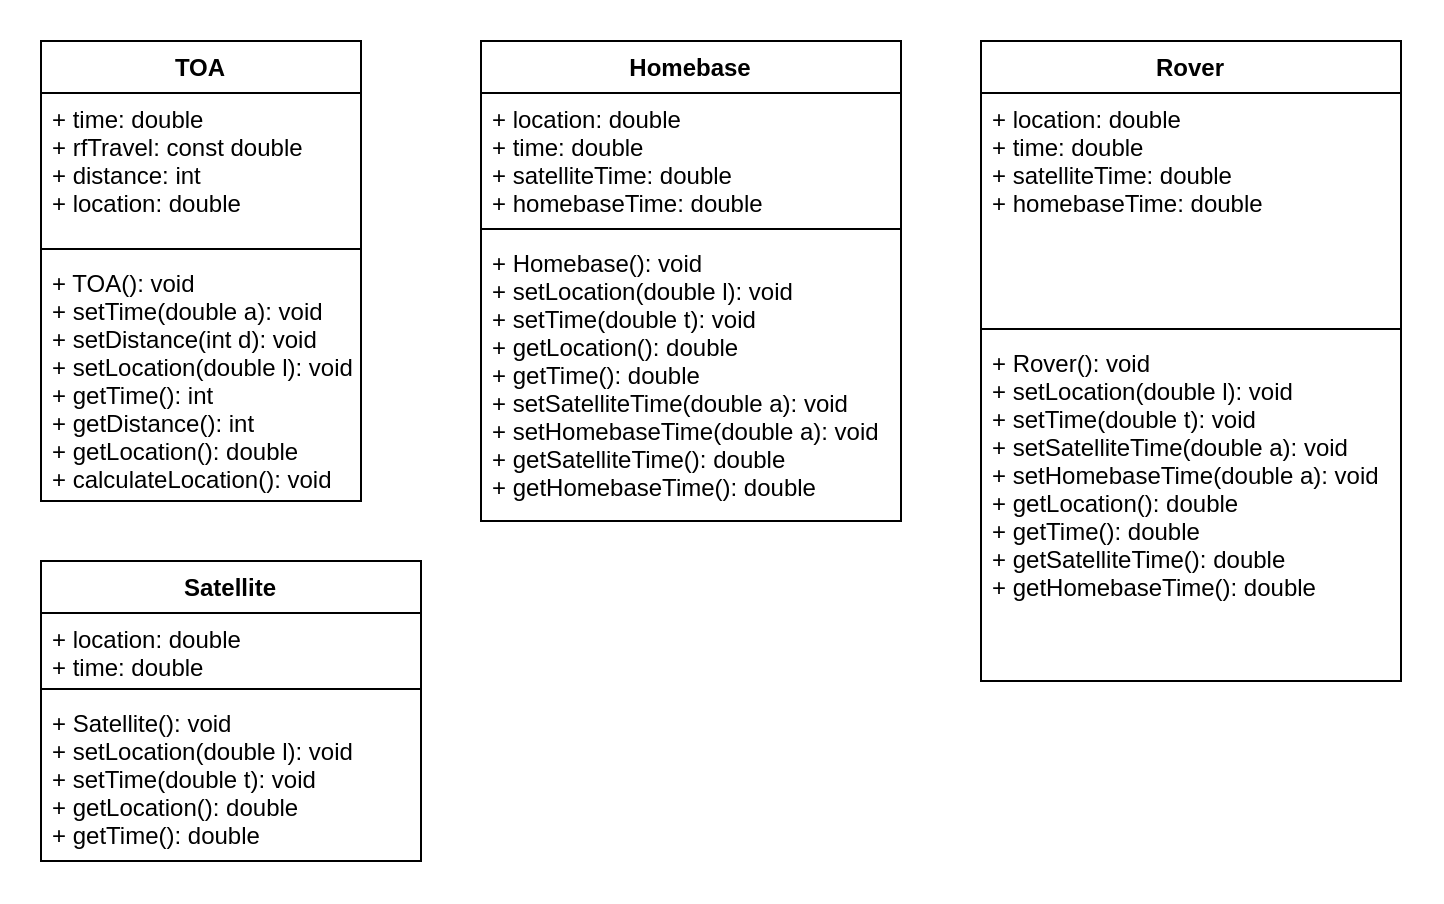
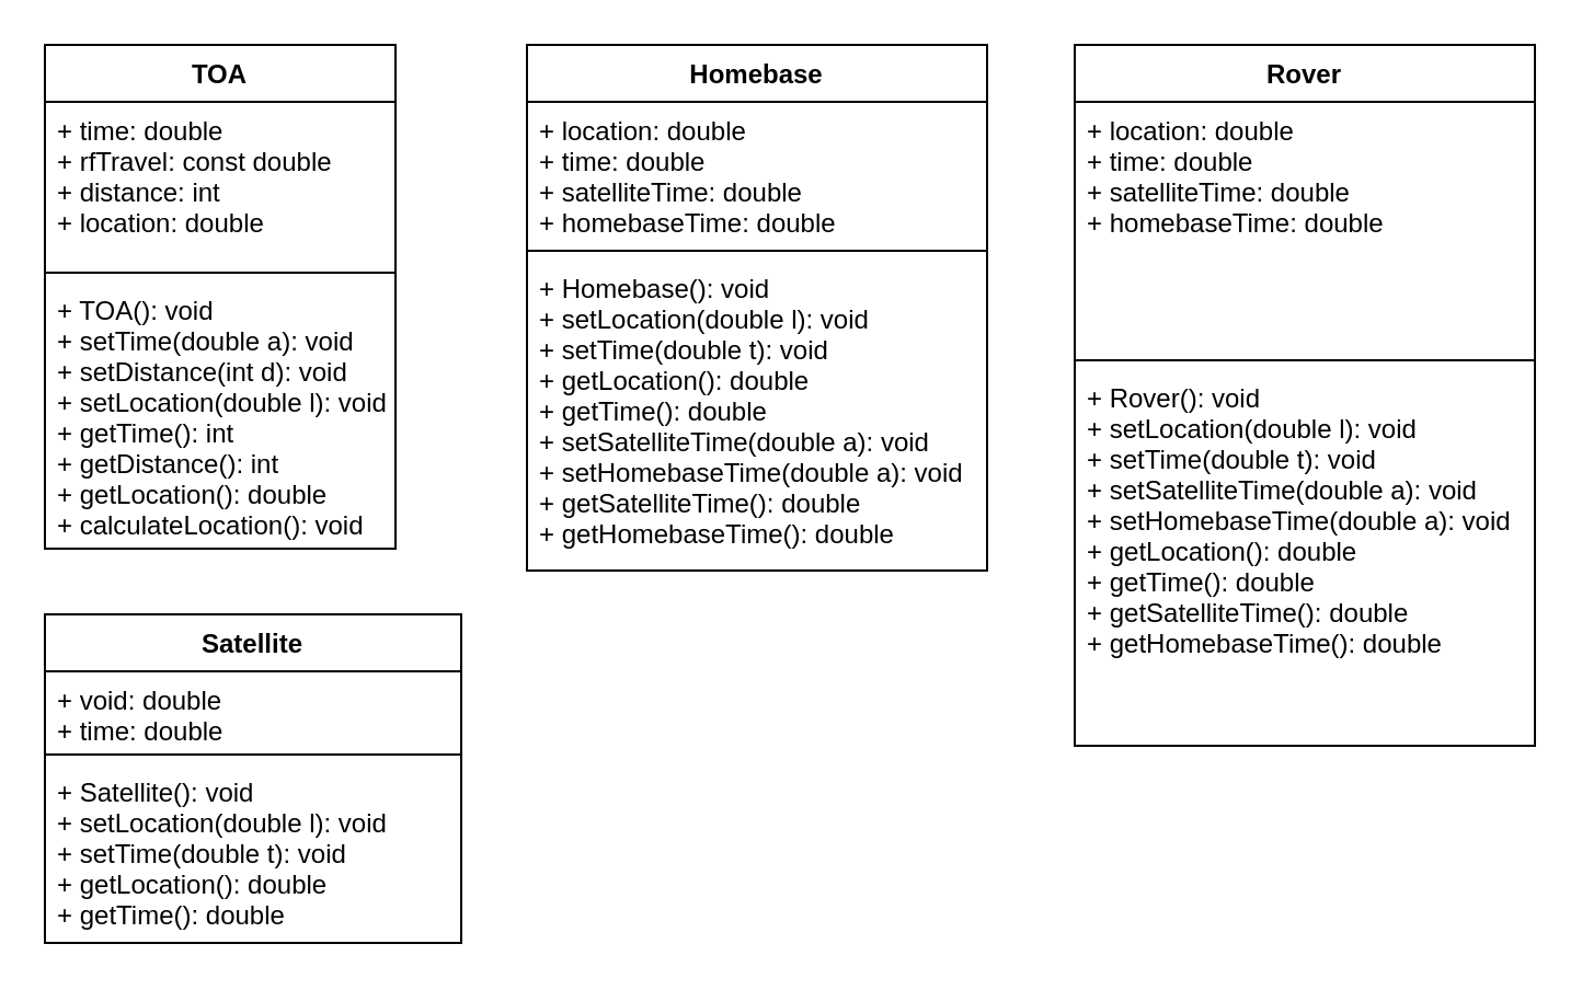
- <mxCell id="15" value="+ location: double&#10;+ time: double" style="text;strokeColor=none;fillColor=none;align=left;verticalAlign=top;spacingLeft=4;spacingRight=4;overflow=hidden;rotatable=0;points=[[0,0.5],[1,0.5]];portConstraint=eastwest;" parent="14" vertex="1"><mxGeometry y="26" width="190" height="34" as="geometry" /></mxCell>
+ <mxCell id="15" value="+ void: double&#10;+ time: double" style="text;strokeColor=none;fillColor=none;align=left;verticalAlign=top;spacingLeft=4;spacingRight=4;overflow=hidden;rotatable=0;points=[[0,0.5],[1,0.5]];portConstraint=eastwest;" parent="14" vertex="1"><mxGeometry y="26" width="190" height="34" as="geometry" /></mxCell>
